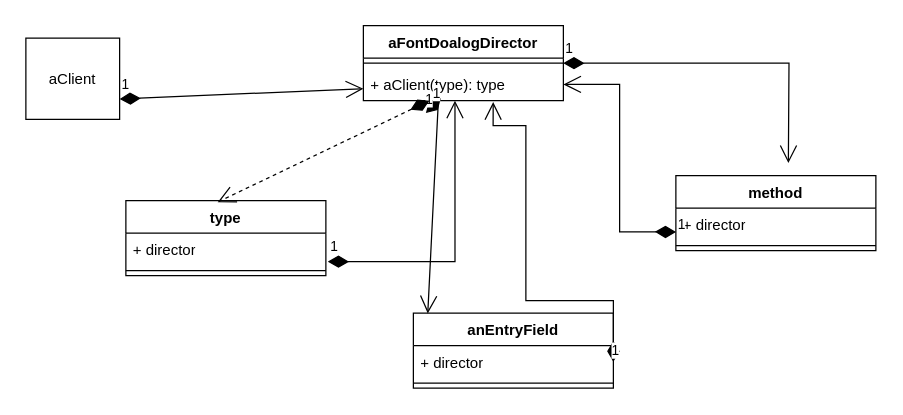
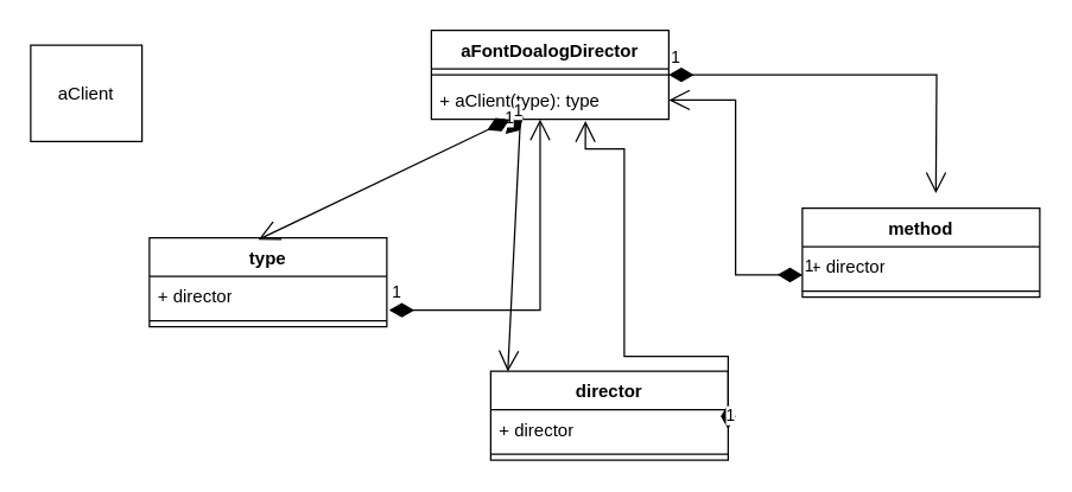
- <mxCell id="15" value="1" style="endArrow=open;html=1;endSize=12;startArrow=diamondThin;startSize=14;startFill=1;align=left;verticalAlign=bottom;rounded=0;exitX=1;exitY=0.75;exitDx=0;exitDy=0;" edge="1" parent="1" source="2" target="5"><mxGeometry x="-1" y="3" relative="1" as="geometry"><mxPoint x="170" y="110" as="sourcePoint" /><mxPoint x="330" y="110" as="targetPoint" /><mxPoint as="offset" /></mxGeometry></mxCell>
- <mxCell id="21" value="1" style="endArrow=open;html=1;endSize=12;startArrow=diamondThin;startSize=14;startFill=1;align=left;verticalAlign=bottom;rounded=0;entryX=0.459;entryY=0.02;entryDx=0;entryDy=0;entryPerimeter=0;dashed=1;" edge="1" parent="1" source="5" target="6"><mxGeometry x="-1" y="3" relative="1" as="geometry"><mxPoint x="350" y="100" as="sourcePoint" /><mxPoint x="352" y="260" as="targetPoint" /></mxGeometry></mxCell>
+ <mxCell id="21" value="1" style="endArrow=open;html=1;endSize=12;startArrow=diamondThin;startSize=14;startFill=1;align=left;verticalAlign=bottom;rounded=0;entryX=0.459;entryY=0.02;entryDx=0;entryDy=0;entryPerimeter=0;" edge="1" parent="1" source="5" target="6"><mxGeometry x="-1" y="3" relative="1" as="geometry"><mxPoint x="350" y="100" as="sourcePoint" /><mxPoint x="352" y="260" as="targetPoint" /></mxGeometry></mxCell>
- <mxCell id="9" value="anEntryField" style="swimlane;fontStyle=1;align=center;verticalAlign=top;childLayout=stackLayout;horizontal=1;startSize=26;horizontalStack=0;resizeParent=1;resizeParentMax=0;resizeLast=0;collapsible=1;marginBottom=0;whiteSpace=wrap;html=1;" vertex="1" parent="1"><mxGeometry x="330" y="250" width="160" height="60" as="geometry" /></mxCell>
+ <mxCell id="9" value="director" style="swimlane;fontStyle=1;align=center;verticalAlign=top;childLayout=stackLayout;horizontal=1;startSize=26;horizontalStack=0;resizeParent=1;resizeParentMax=0;resizeLast=0;collapsible=1;marginBottom=0;whiteSpace=wrap;html=1;" vertex="1" parent="1"><mxGeometry x="330" y="250" width="160" height="60" as="geometry" /></mxCell>
